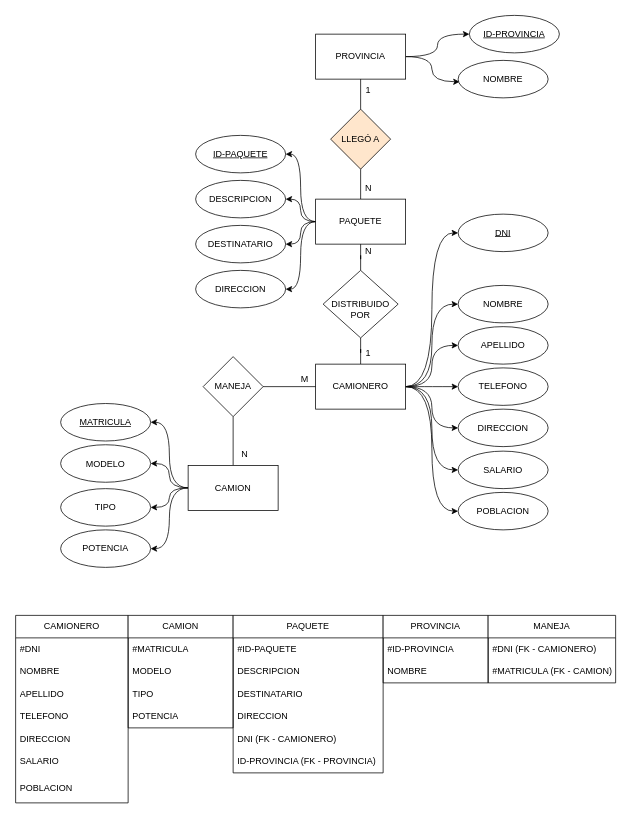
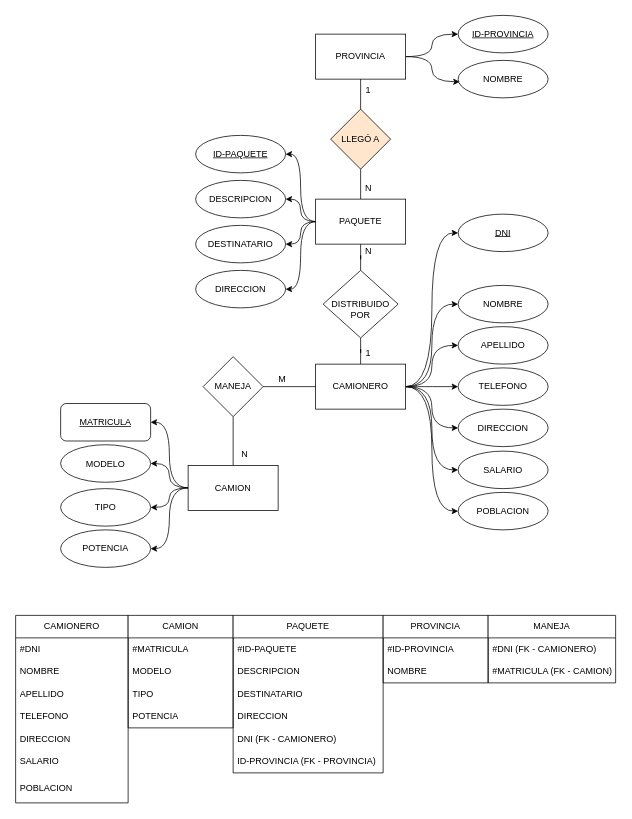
- <mxCell id="5" value="&lt;u&gt;ID-PROVINCIA&lt;/u&gt;" style="ellipse;whiteSpace=wrap;html=1;" vertex="1" parent="1"><mxGeometry x="625" y="20" width="120" height="50" as="geometry" /></mxCell>
+ <mxCell id="5" value="&lt;u&gt;ID-PROVINCIA&lt;/u&gt;" style="ellipse;whiteSpace=wrap;html=1;" vertex="1" parent="1"><mxGeometry x="610" y="20" width="120" height="50" as="geometry" /></mxCell>
- <mxCell id="76" value="M" style="text;html=1;align=center;verticalAlign=middle;resizable=0;points=[];autosize=1;strokeColor=none;fillColor=none;" vertex="1" parent="1"><mxGeometry x="390" y="490" width="30" height="30" as="geometry" /></mxCell>
+ <mxCell id="76" value="M" style="text;html=1;align=center;verticalAlign=middle;resizable=0;points=[];autosize=1;strokeColor=none;fillColor=none;" vertex="1" parent="1"><mxGeometry x="360" y="490" width="30" height="30" as="geometry" /></mxCell>
- <mxCell id="78" value="&lt;u&gt;MATRICULA&lt;/u&gt;" style="ellipse;whiteSpace=wrap;html=1;" vertex="1" parent="1"><mxGeometry x="80" y="537.5" width="120" height="50" as="geometry" /></mxCell>
+ <mxCell id="78" value="&lt;u&gt;MATRICULA&lt;/u&gt;" style="whiteSpace=wrap;html=1;rounded=1;" vertex="1" parent="1"><mxGeometry x="80" y="537.5" width="120" height="50" as="geometry" /></mxCell>
